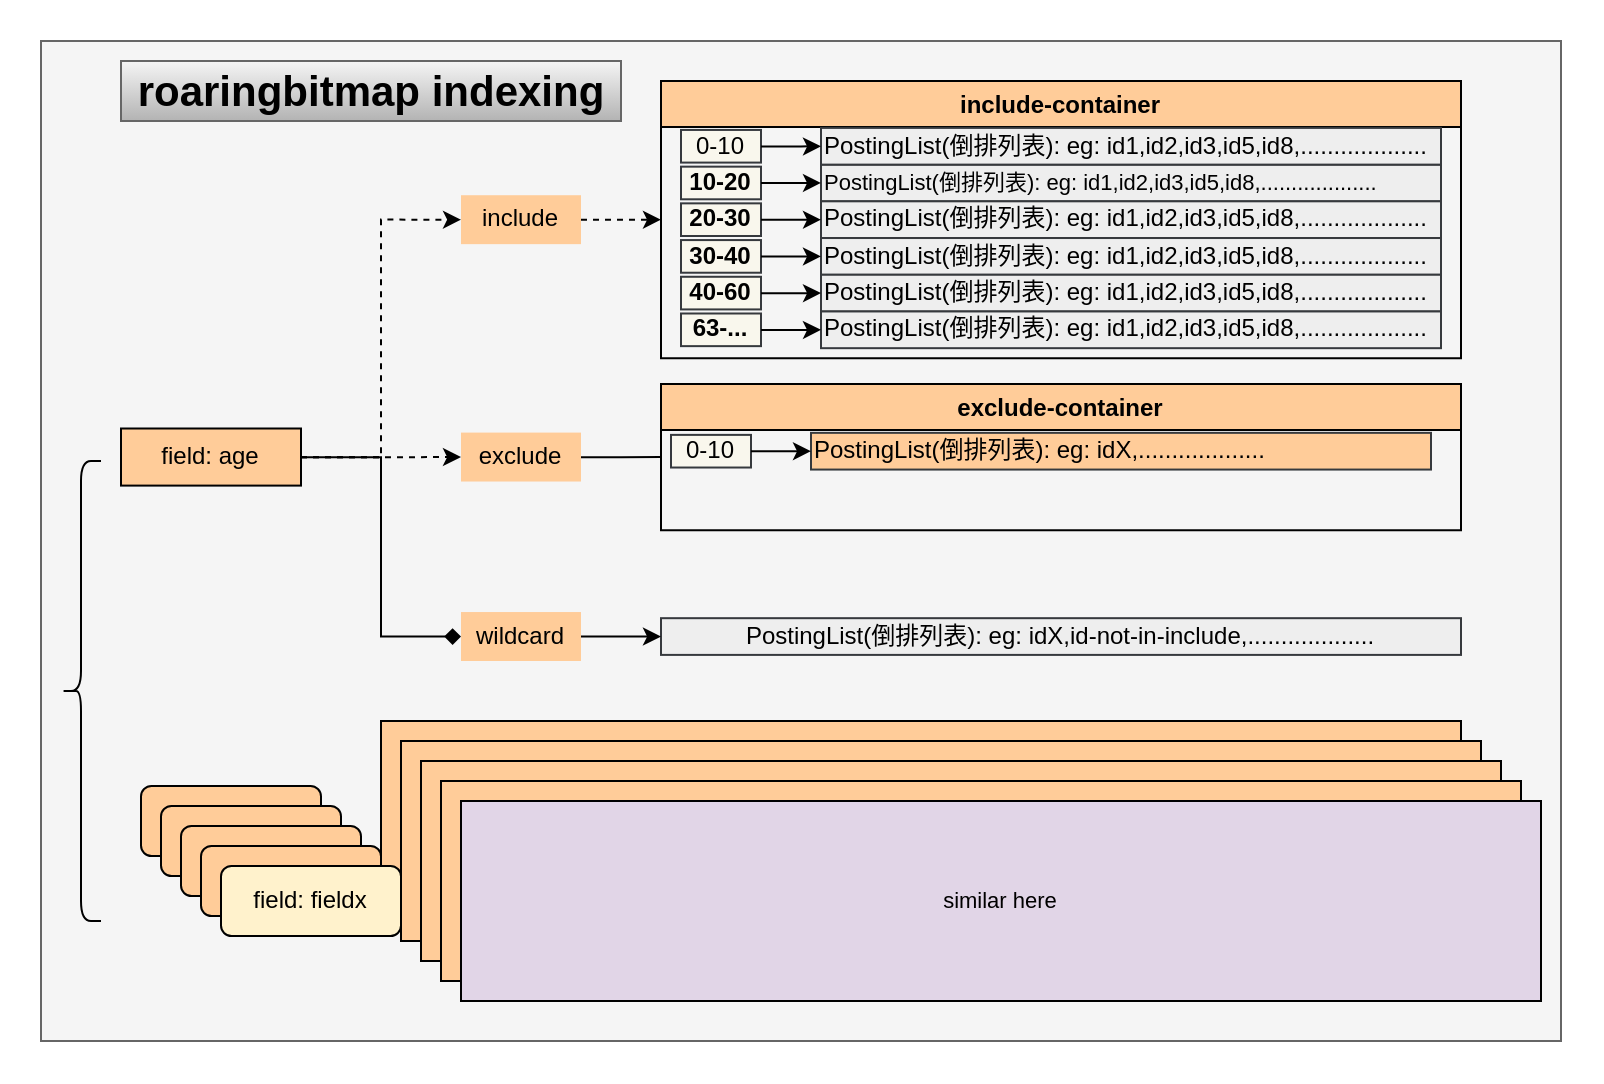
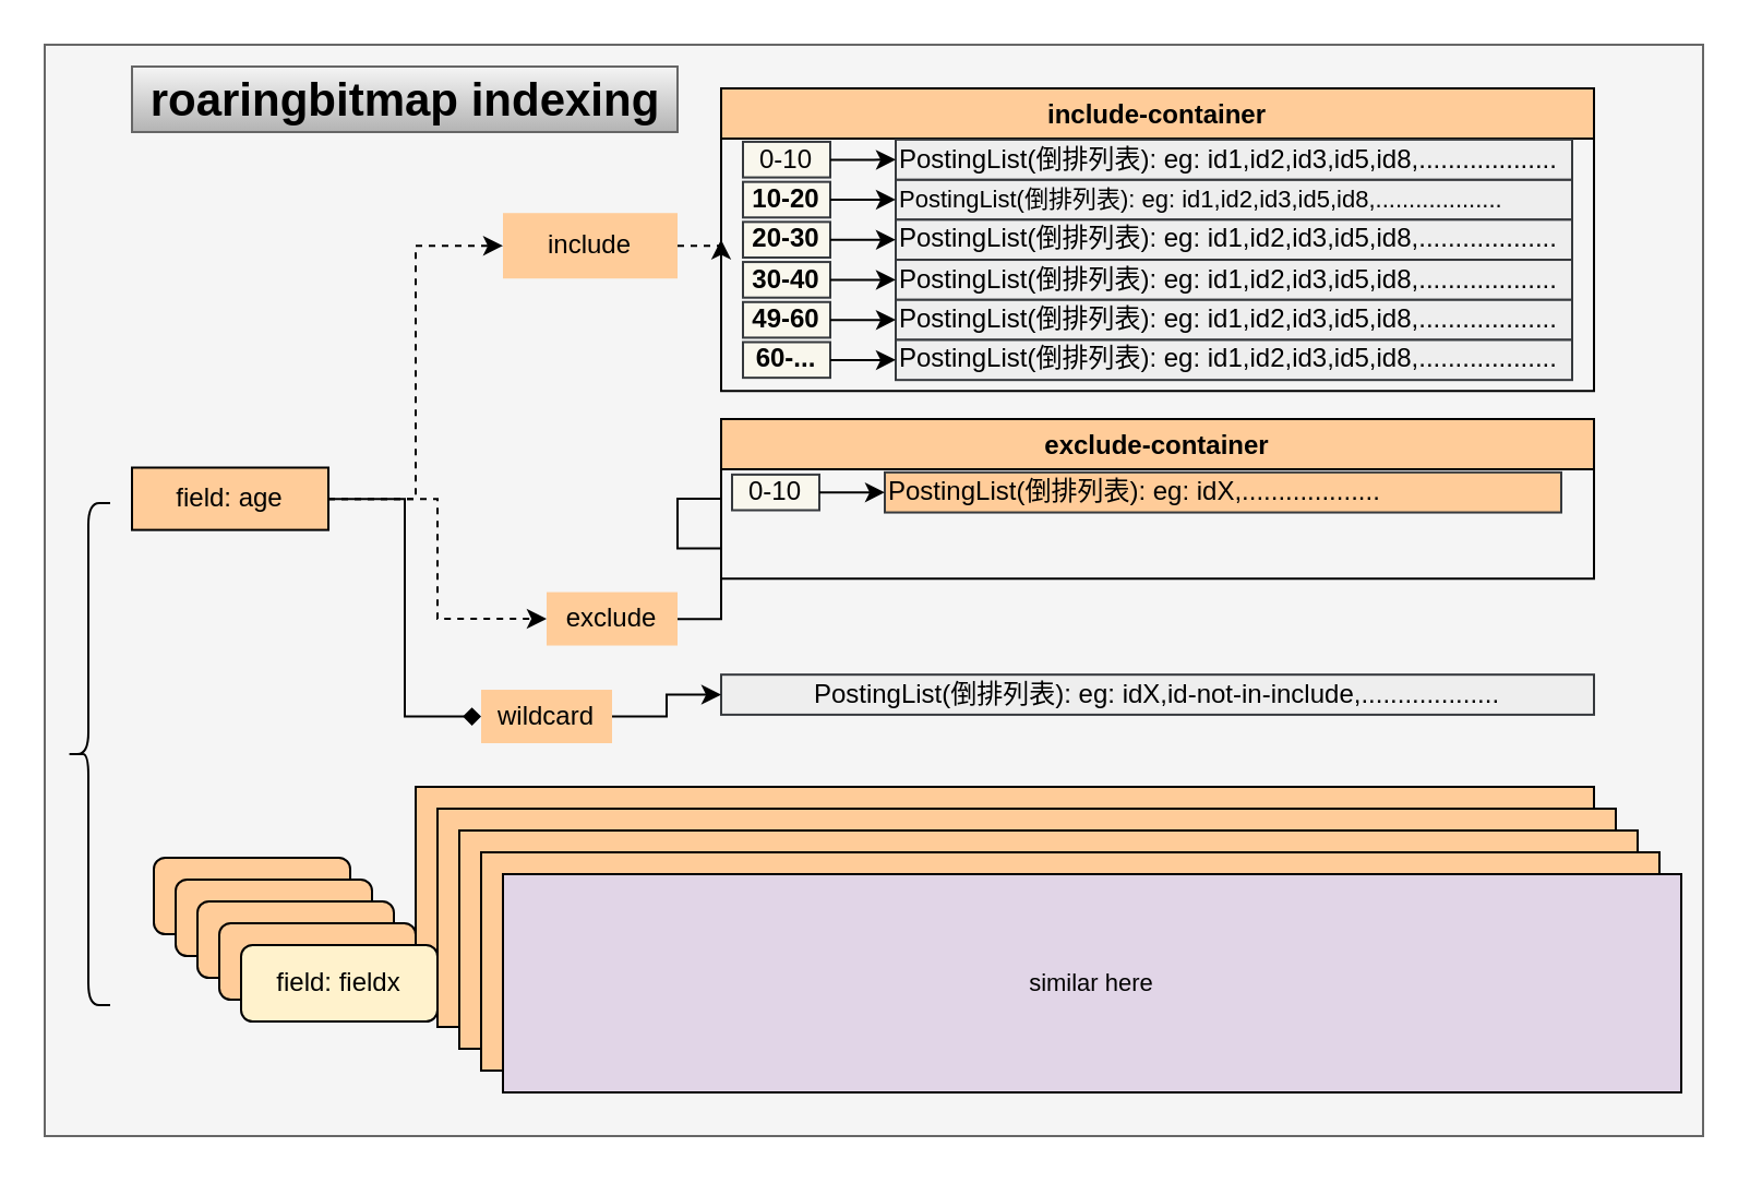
- <mxCell id="14" value="include" style="text;html=1;strokeColor=none;fillColor=#FFCC99;align=center;verticalAlign=middle;whiteSpace=wrap;rounded=0;" parent="1" vertex="1"><mxGeometry x="230" y="97.105" width="60" height="24.474" as="geometry" /></mxCell>
+ <mxCell id="14" value="include" style="text;html=1;strokeColor=none;fillColor=#FFCC99;align=center;verticalAlign=middle;whiteSpace=wrap;rounded=0;" parent="1" vertex="1"><mxGeometry x="230" y="97.105" width="80" height="30" as="geometry" /></mxCell>
- <mxCell id="31" value="40-60" style="text;html=1;strokeColor=#36393d;fillColor=#f9f7ed;align=center;verticalAlign=middle;whiteSpace=wrap;rounded=0;fontStyle=1" parent="21" vertex="1"><mxGeometry x="10" y="97.895" width="40" height="16.316" as="geometry" /></mxCell>
+ <mxCell id="31" value="49-60" style="text;html=1;strokeColor=#36393d;fillColor=#f9f7ed;align=center;verticalAlign=middle;whiteSpace=wrap;rounded=0;fontStyle=1" parent="21" vertex="1"><mxGeometry x="10" y="97.895" width="40" height="16.316" as="geometry" /></mxCell>
- <mxCell id="34" value="63-..." style="text;html=1;strokeColor=#36393d;fillColor=#f9f7ed;align=center;verticalAlign=middle;whiteSpace=wrap;rounded=0;fontStyle=1" parent="21" vertex="1"><mxGeometry x="10" y="116.25" width="40" height="16.316" as="geometry" /></mxCell>
+ <mxCell id="34" value="60-..." style="text;html=1;strokeColor=#36393d;fillColor=#f9f7ed;align=center;verticalAlign=middle;whiteSpace=wrap;rounded=0;fontStyle=1" parent="21" vertex="1"><mxGeometry x="10" y="116.25" width="40" height="16.316" as="geometry" /></mxCell>
- <mxCell id="15" value="exclude" style="text;html=1;strokeColor=none;fillColor=#FFCC99;align=center;verticalAlign=middle;whiteSpace=wrap;rounded=0;" parent="1" vertex="1"><mxGeometry x="230" y="215.789" width="60" height="24.474" as="geometry" /></mxCell>
+ <mxCell id="15" value="exclude" style="text;html=1;strokeColor=none;fillColor=#FFCC99;align=center;verticalAlign=middle;whiteSpace=wrap;rounded=0;" parent="1" vertex="1"><mxGeometry x="250" y="270.789" width="60" height="24.474" as="geometry" /></mxCell>
- <mxCell id="16" value="wildcard" style="text;html=1;strokeColor=none;fillColor=#FFCC99;align=center;verticalAlign=middle;whiteSpace=wrap;rounded=0;" parent="1" vertex="1"><mxGeometry x="230" y="305.526" width="60" height="24.474" as="geometry" /></mxCell>
+ <mxCell id="16" value="wildcard" style="text;html=1;strokeColor=none;fillColor=#FFCC99;align=center;verticalAlign=middle;whiteSpace=wrap;rounded=0;" parent="1" vertex="1"><mxGeometry x="220" y="315.526" width="60" height="24.474" as="geometry" /></mxCell>
